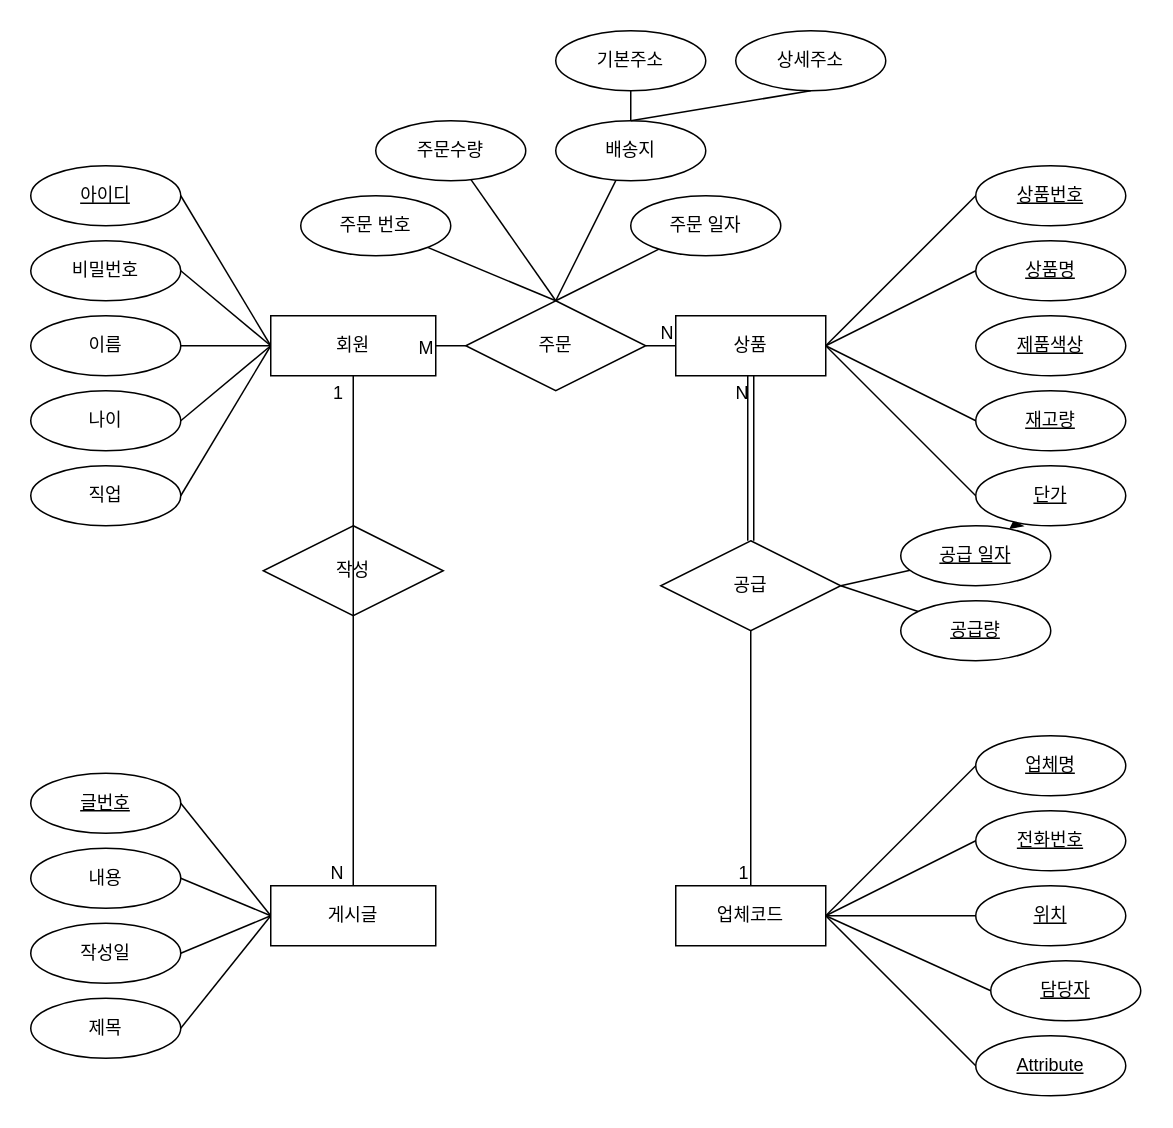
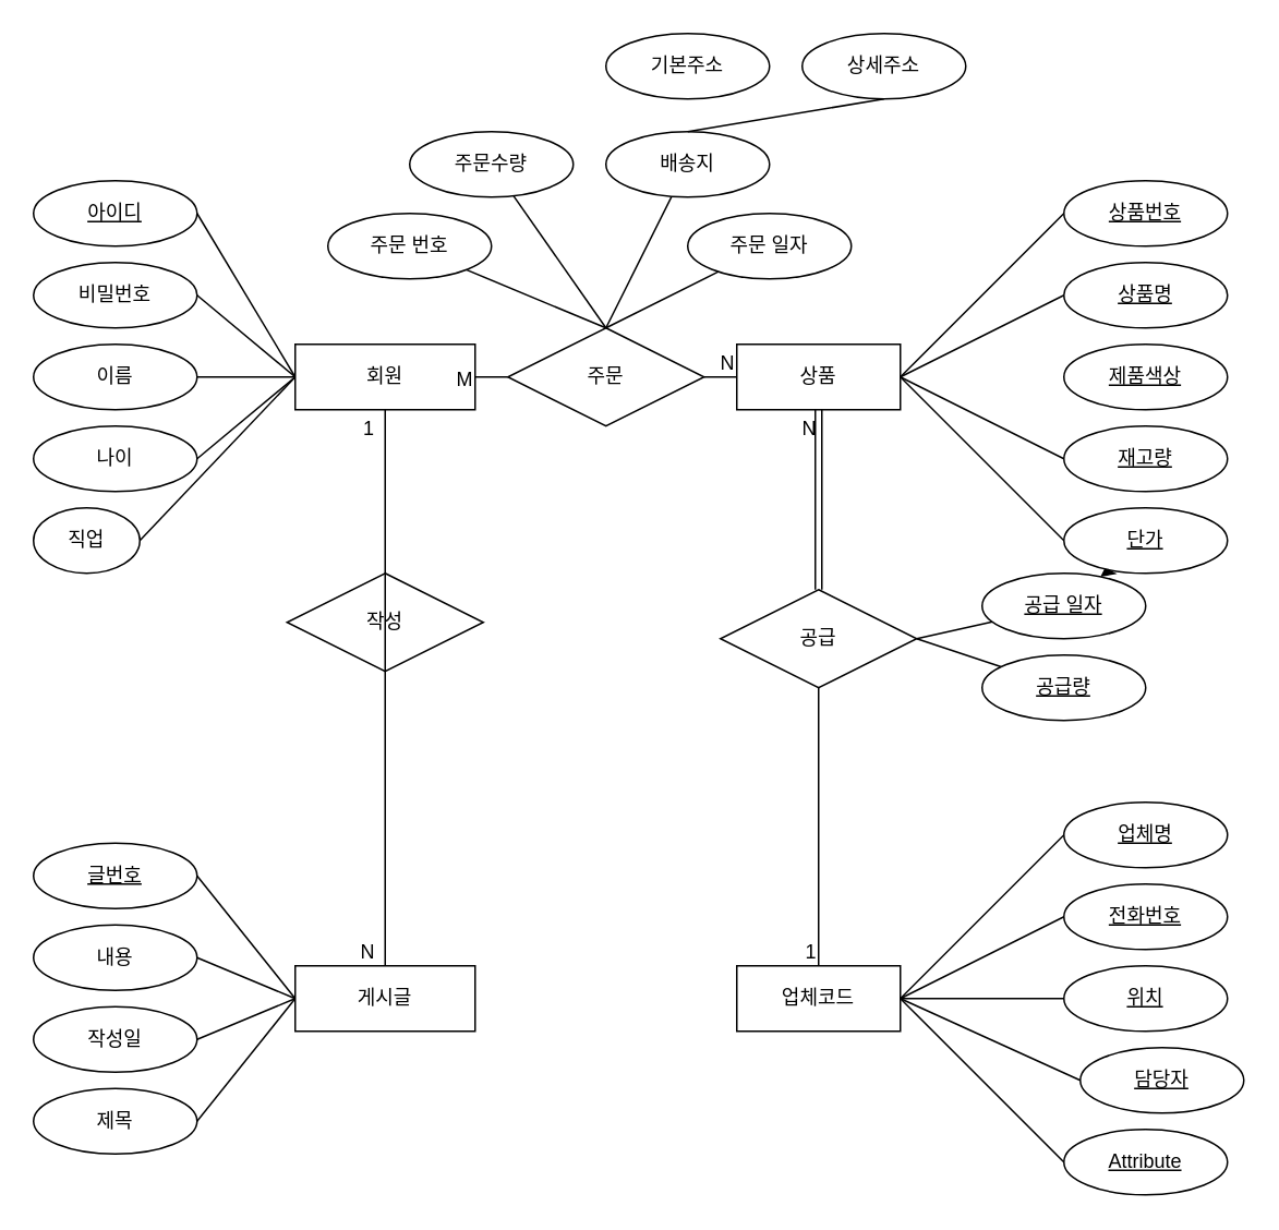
- <mxCell id="69" style="edgeStyle=none;html=1;exitX=0.5;exitY=1;exitDx=0;exitDy=0;entryX=0.5;entryY=0;entryDx=0;entryDy=0;endArrow=none;endFill=0;" edge="1" parent="1" source="70" target="64"><mxGeometry relative="1" as="geometry" /></mxCell>
- <mxCell id="10" value="직업" style="ellipse;whiteSpace=wrap;html=1;align=center;" vertex="1" parent="1"><mxGeometry x="20" y="310" width="100" height="40" as="geometry" /></mxCell>
+ <mxCell id="10" value="직업" style="ellipse;whiteSpace=wrap;html=1;align=center;" vertex="1" parent="1"><mxGeometry x="20" y="310" width="65" height="40" as="geometry" /></mxCell>
